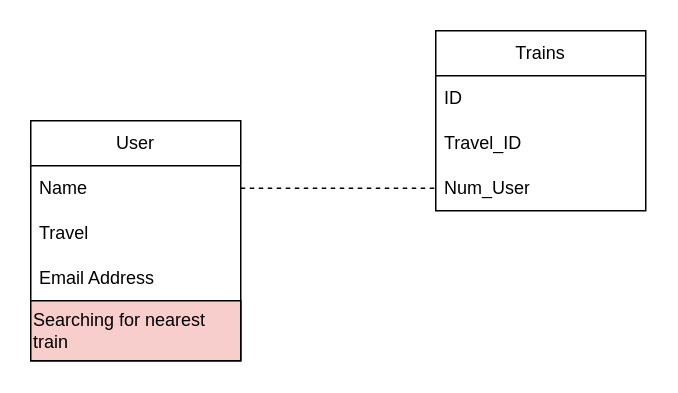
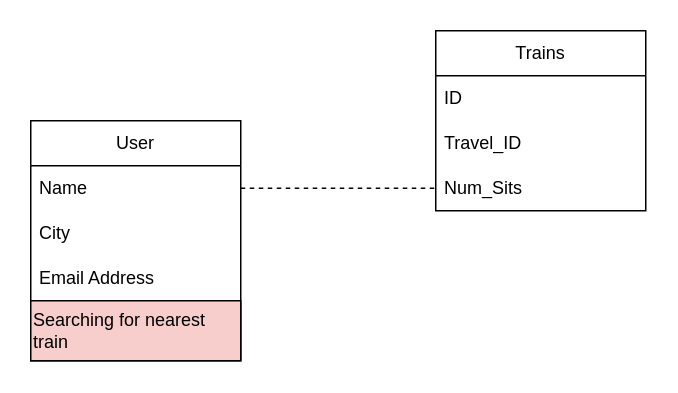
- <mxCell id="12" value="Num_User" style="text;strokeColor=none;fillColor=none;align=left;verticalAlign=middle;spacingLeft=4;spacingRight=4;overflow=hidden;points=[[0,0.5],[1,0.5]];portConstraint=eastwest;rotatable=0;whiteSpace=wrap;html=1;" parent="9" vertex="1"><mxGeometry y="90" width="140" height="30" as="geometry" /></mxCell>
+ <mxCell id="12" value="Num_Sits" style="text;strokeColor=none;fillColor=none;align=left;verticalAlign=middle;spacingLeft=4;spacingRight=4;overflow=hidden;points=[[0,0.5],[1,0.5]];portConstraint=eastwest;rotatable=0;whiteSpace=wrap;html=1;" parent="9" vertex="1"><mxGeometry y="90" width="140" height="30" as="geometry" /></mxCell>
- <mxCell id="4" value="Travel" style="text;strokeColor=none;fillColor=none;align=left;verticalAlign=middle;spacingLeft=4;spacingRight=4;overflow=hidden;points=[[0,0.5],[1,0.5]];portConstraint=eastwest;rotatable=0;whiteSpace=wrap;html=1;" parent="2" vertex="1"><mxGeometry y="60" width="140" height="30" as="geometry" /></mxCell>
+ <mxCell id="4" value="City" style="text;strokeColor=none;fillColor=none;align=left;verticalAlign=middle;spacingLeft=4;spacingRight=4;overflow=hidden;points=[[0,0.5],[1,0.5]];portConstraint=eastwest;rotatable=0;whiteSpace=wrap;html=1;" parent="2" vertex="1"><mxGeometry y="60" width="140" height="30" as="geometry" /></mxCell>
